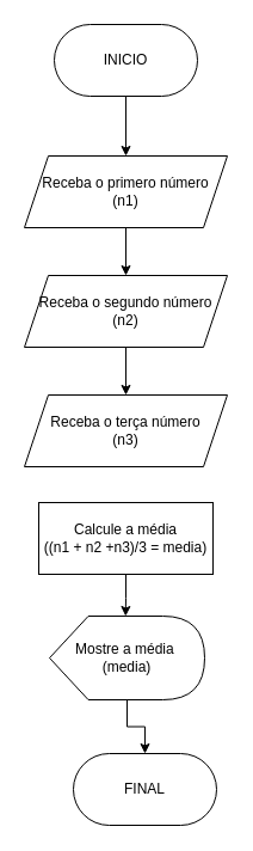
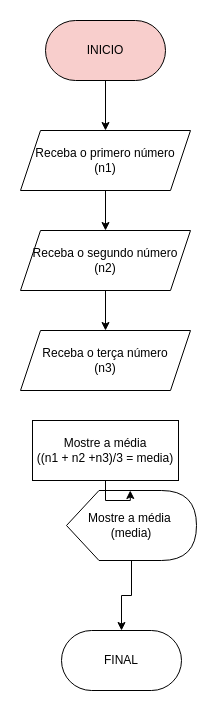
- <mxCell id="3" value="INICIO" style="rounded=1;whiteSpace=wrap;html=1;arcSize=50;" vertex="1" parent="1"><mxGeometry x="45" y="20" width="120" height="60" as="geometry" /></mxCell>
+ <mxCell id="3" value="INICIO" style="rounded=1;whiteSpace=wrap;html=1;arcSize=50;fillColor=#f8cecc;" vertex="1" parent="1"><mxGeometry x="45" y="20" width="120" height="60" as="geometry" /></mxCell>
- <mxCell id="10" value="Calcule a média&lt;div&gt;((n1 + n2 +n3)/3 = media)&lt;/div&gt;" style="rounded=0;whiteSpace=wrap;html=1;" vertex="1" parent="1"><mxGeometry x="32" y="420" width="146" height="60" as="geometry" /></mxCell>
+ <mxCell id="10" value="Mostre a média&lt;div&gt;((n1 + n2 +n3)/3 = media)&lt;/div&gt;" style="rounded=0;whiteSpace=wrap;html=1;" vertex="1" parent="1"><mxGeometry x="32" y="420" width="146" height="60" as="geometry" /></mxCell>
- <mxCell id="12" value="Mostre a média&amp;nbsp;&lt;div&gt;(media)&lt;/div&gt;" style="shape=display;whiteSpace=wrap;html=1;" vertex="1" parent="1"><mxGeometry x="41" y="515" width="130" height="70" as="geometry" /></mxCell>
+ <mxCell id="12" value="Mostre a média&amp;nbsp;&lt;div&gt;(media)&lt;/div&gt;" style="shape=display;whiteSpace=wrap;html=1;" vertex="1" parent="1"><mxGeometry x="66" y="490" width="130" height="70" as="geometry" /></mxCell>
